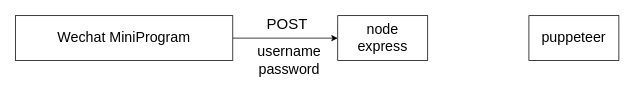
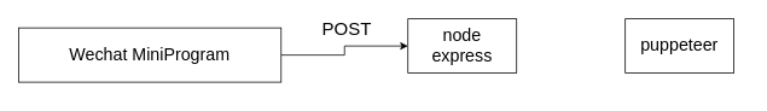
- <mxCell id="3" value="&lt;font style=&quot;font-size: 19px&quot;&gt;Wechat MiniProgram&lt;/font&gt;" style="rounded=0;whiteSpace=wrap;html=1;" vertex="1" parent="1"><mxGeometry x="20" y="20" width="290" height="60" as="geometry" /></mxCell>
+ <mxCell id="3" value="&lt;font style=&quot;font-size: 19px&quot;&gt;Wechat MiniProgram&lt;/font&gt;" style="rounded=0;whiteSpace=wrap;html=1;" vertex="1" parent="1"><mxGeometry x="20" y="30" width="290" height="60" as="geometry" /></mxCell>
- <mxCell id="7" value="&lt;font&gt;&lt;span style=&quot;font-size: 19px&quot;&gt;puppeteer&lt;/span&gt;&lt;br&gt;&lt;/font&gt;" style="rounded=0;whiteSpace=wrap;html=1;" vertex="1" parent="1"><mxGeometry x="705" y="20" width="120" height="60" as="geometry" /></mxCell>
+ <mxCell id="7" value="&lt;font&gt;&lt;span style=&quot;font-size: 19px&quot;&gt;puppeteer&lt;/span&gt;&lt;br&gt;&lt;/font&gt;" style="rounded=0;whiteSpace=wrap;html=1;" vertex="1" parent="1"><mxGeometry x="690" y="20" width="120" height="60" as="geometry" /></mxCell>
- <mxCell id="6" value="&lt;font style=&quot;font-size: 19px&quot;&gt;username&lt;br&gt;password&lt;/font&gt;" style="text;html=1;align=center;verticalAlign=middle;resizable=0;points=[];autosize=1;" vertex="1" parent="1"><mxGeometry x="335" y="60" width="100" height="40" as="geometry" /></mxCell>
